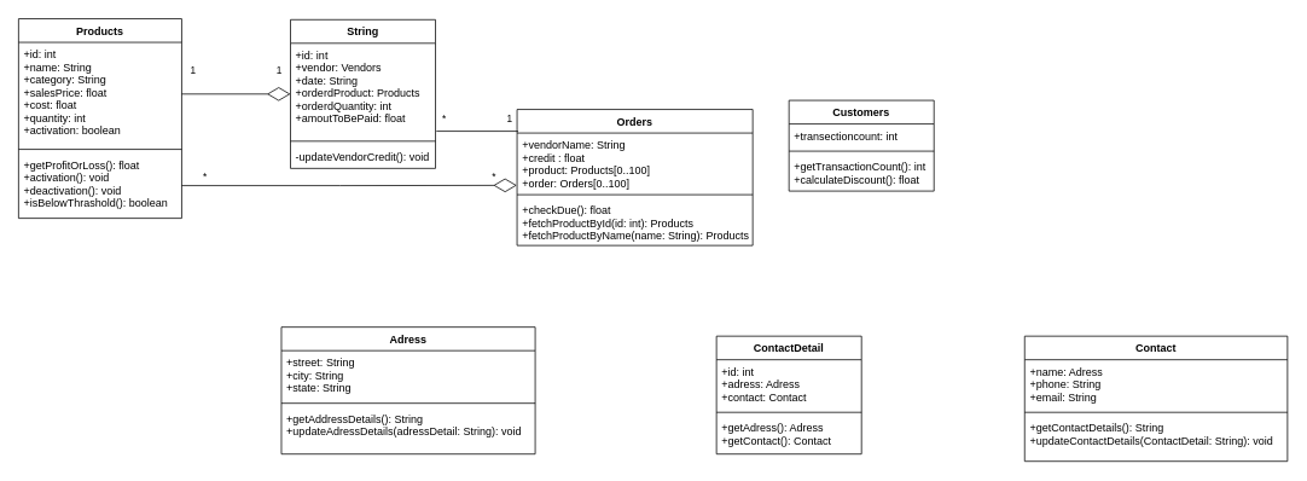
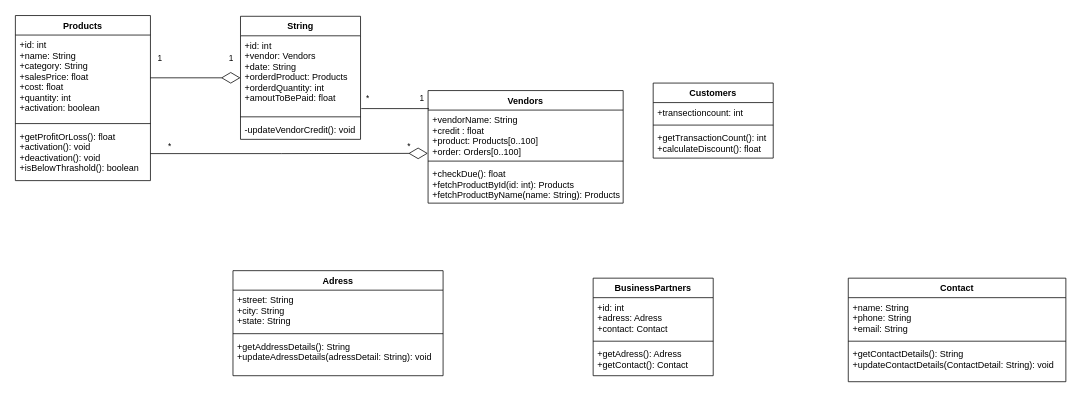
- <mxCell id="2" value="Orders" style="swimlane;fontStyle=1;align=center;verticalAlign=top;childLayout=stackLayout;horizontal=1;startSize=26;horizontalStack=0;resizeParent=1;resizeParentMax=0;resizeLast=0;collapsible=1;marginBottom=0;" vertex="1" parent="1"><mxGeometry x="570" y="120" width="260" height="150" as="geometry" /></mxCell>
+ <mxCell id="2" value="Vendors" style="swimlane;fontStyle=1;align=center;verticalAlign=top;childLayout=stackLayout;horizontal=1;startSize=26;horizontalStack=0;resizeParent=1;resizeParentMax=0;resizeLast=0;collapsible=1;marginBottom=0;" vertex="1" parent="1"><mxGeometry x="570" y="120" width="260" height="150" as="geometry" /></mxCell>
- <mxCell id="23" value="ContactDetail" style="swimlane;fontStyle=1;align=center;verticalAlign=top;childLayout=stackLayout;horizontal=1;startSize=26;horizontalStack=0;resizeParent=1;resizeParentMax=0;resizeLast=0;collapsible=1;marginBottom=0;" vertex="1" parent="1"><mxGeometry x="790" y="370" width="160" height="130" as="geometry" /></mxCell>
+ <mxCell id="23" value="BusinessPartners" style="swimlane;fontStyle=1;align=center;verticalAlign=top;childLayout=stackLayout;horizontal=1;startSize=26;horizontalStack=0;resizeParent=1;resizeParentMax=0;resizeLast=0;collapsible=1;marginBottom=0;" vertex="1" parent="1"><mxGeometry x="790" y="370" width="160" height="130" as="geometry" /></mxCell>
- <mxCell id="28" value="+name: Adress&#10;+phone: String&#10;+email: String" style="text;strokeColor=none;fillColor=none;align=left;verticalAlign=top;spacingLeft=4;spacingRight=4;overflow=hidden;rotatable=0;points=[[0,0.5],[1,0.5]];portConstraint=eastwest;" vertex="1" parent="27"><mxGeometry y="26" width="290" height="54" as="geometry" /></mxCell>
+ <mxCell id="28" value="+name: String&#10;+phone: String&#10;+email: String" style="text;strokeColor=none;fillColor=none;align=left;verticalAlign=top;spacingLeft=4;spacingRight=4;overflow=hidden;rotatable=0;points=[[0,0.5],[1,0.5]];portConstraint=eastwest;" vertex="1" parent="27"><mxGeometry y="26" width="290" height="54" as="geometry" /></mxCell>
